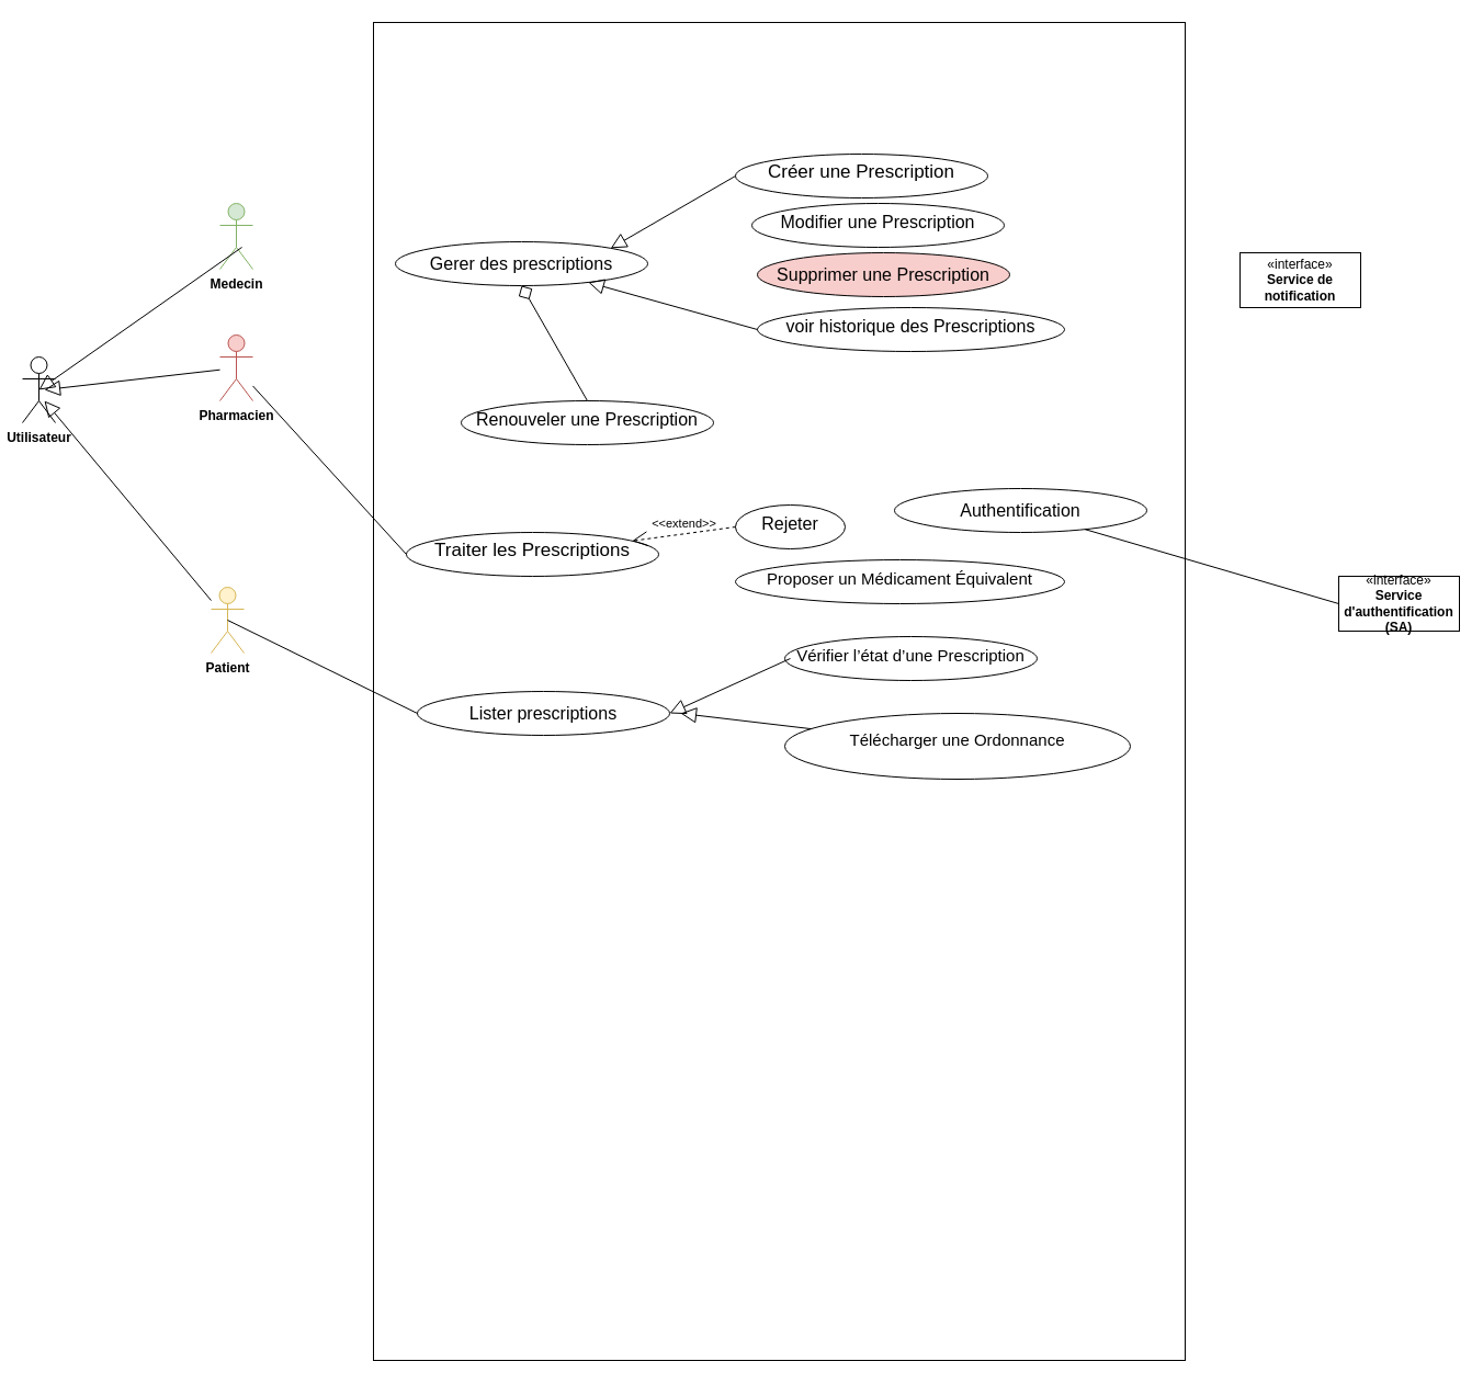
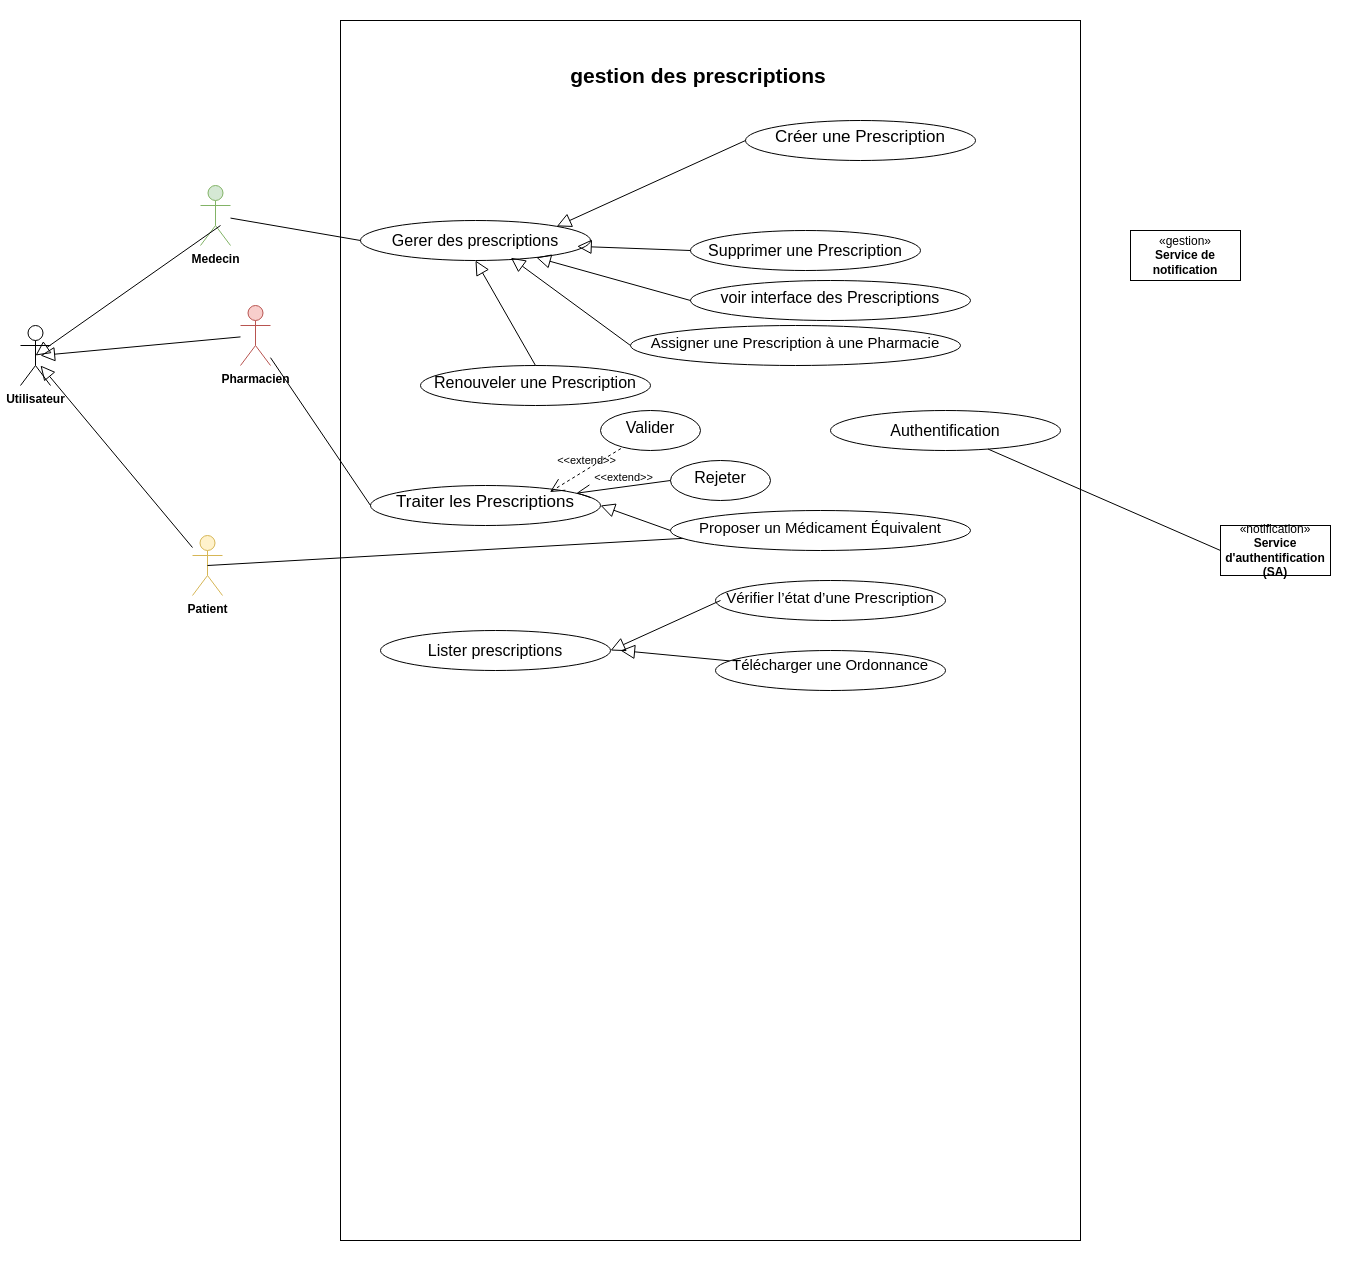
+ <mxCell id="3" value="&lt;b&gt;&lt;font style=&quot;font-size: 21px;&quot;&gt;&amp;nbsp;gestion des prescriptions&lt;/font&gt;&lt;/b&gt;" style="text;html=1;align=center;verticalAlign=middle;whiteSpace=wrap;rounded=0;" vertex="1" parent="1"><mxGeometry x="500" y="60" width="390" height="30" as="geometry" /></mxCell>
- <mxCell id="18" value="&lt;table&gt;&lt;tbody&gt;&lt;tr&gt;&lt;td&gt;&lt;font style=&quot;font-size: 17px;&quot;&gt;Créer une Prescription&lt;/font&gt;&lt;/td&gt;&lt;/tr&gt;&lt;/tbody&gt;&lt;/table&gt;&lt;table&gt;&lt;tbody&gt;&lt;tr&gt;&lt;td&gt;&lt;/td&gt;&lt;/tr&gt;&lt;/tbody&gt;&lt;/table&gt;" style="ellipse;whiteSpace=wrap;html=1;align=center;" vertex="1" parent="1"><mxGeometry x="670" y="140" width="230" height="40" as="geometry" /></mxCell>
+ <mxCell id="18" value="&lt;table&gt;&lt;tbody&gt;&lt;tr&gt;&lt;td&gt;&lt;font style=&quot;font-size: 17px;&quot;&gt;Créer une Prescription&lt;/font&gt;&lt;/td&gt;&lt;/tr&gt;&lt;/tbody&gt;&lt;/table&gt;&lt;table&gt;&lt;tbody&gt;&lt;tr&gt;&lt;td&gt;&lt;/td&gt;&lt;/tr&gt;&lt;/tbody&gt;&lt;/table&gt;" style="ellipse;whiteSpace=wrap;html=1;align=center;" vertex="1" parent="1"><mxGeometry x="745" y="120" width="230" height="40" as="geometry" /></mxCell>
- <mxCell id="17" value="&lt;table&gt;&lt;tbody&gt;&lt;tr&gt;&lt;td&gt;&lt;font style=&quot;font-size: 16px;&quot;&gt;Modifier une Prescription&lt;/font&gt;&lt;/td&gt;&lt;/tr&gt;&lt;/tbody&gt;&lt;/table&gt;&lt;table&gt;&lt;tbody&gt;&lt;tr&gt;&lt;td&gt;&lt;/td&gt;&lt;/tr&gt;&lt;/tbody&gt;&lt;/table&gt;" style="ellipse;whiteSpace=wrap;html=1;align=center;" vertex="1" parent="1"><mxGeometry x="685" y="185" width="230" height="40" as="geometry" /></mxCell>
+ <mxCell id="34" value="" style="edgeStyle=none;html=1;endArrow=none;verticalAlign=bottom;rounded=0;entryX=0;entryY=0.5;entryDx=0;entryDy=0;" edge="1" parent="1" source="4" target="8"><mxGeometry width="160" relative="1" as="geometry"><mxPoint x="620" y="480" as="sourcePoint" /><mxPoint x="780" y="480" as="targetPoint" /></mxGeometry></mxCell>
+ <mxCell id="30" value="" style="edgeStyle=none;html=1;endArrow=block;endFill=0;endSize=12;verticalAlign=bottom;rounded=0;entryX=0.942;entryY=0.646;entryDx=0;entryDy=0;entryPerimeter=0;exitX=0;exitY=0.5;exitDx=0;exitDy=0;" edge="1" parent="1" source="16" target="8"><mxGeometry width="160" relative="1" as="geometry"><mxPoint x="620" y="390" as="sourcePoint" /><mxPoint x="780" y="390" as="targetPoint" /></mxGeometry></mxCell>
- <mxCell id="16" value="&lt;table&gt;&lt;tbody&gt;&lt;tr&gt;&lt;td&gt;&lt;font style=&quot;font-size: 16px;&quot;&gt;Supprimer une Prescription&lt;/font&gt;&lt;/td&gt;&lt;/tr&gt;&lt;/tbody&gt;&lt;/table&gt;&lt;table&gt;&lt;tbody&gt;&lt;tr&gt;&lt;/tr&gt;&lt;/tbody&gt;&lt;/table&gt;" style="ellipse;whiteSpace=wrap;html=1;align=center;fillColor=#f8cecc;" vertex="1" parent="1"><mxGeometry x="690" y="230" width="230" height="40" as="geometry" /></mxCell>
+ <mxCell id="16" value="&lt;table&gt;&lt;tbody&gt;&lt;tr&gt;&lt;td&gt;&lt;font style=&quot;font-size: 16px;&quot;&gt;Supprimer une Prescription&lt;/font&gt;&lt;/td&gt;&lt;/tr&gt;&lt;/tbody&gt;&lt;/table&gt;&lt;table&gt;&lt;tbody&gt;&lt;tr&gt;&lt;/tr&gt;&lt;/tbody&gt;&lt;/table&gt;" style="ellipse;whiteSpace=wrap;html=1;align=center;" vertex="1" parent="1"><mxGeometry x="690" y="230" width="230" height="40" as="geometry" /></mxCell>
- <mxCell id="7" value="«interface»&lt;br&gt;&lt;b&gt;Service de notification&lt;/b&gt;" style="html=1;whiteSpace=wrap;" vertex="1" parent="1"><mxGeometry x="1130" y="230" width="110" height="50" as="geometry" /></mxCell>
+ <mxCell id="7" value="«gestion»&lt;br&gt;&lt;b&gt;Service de notification&lt;/b&gt;" style="html=1;whiteSpace=wrap;" vertex="1" parent="1"><mxGeometry x="1130" y="230" width="110" height="50" as="geometry" /></mxCell>
- <mxCell id="33" value="" style="edgeStyle=none;html=1;endArrow=diamond;endFill=0;endSize=12;verticalAlign=bottom;rounded=0;entryX=0.5;entryY=1;entryDx=0;entryDy=0;exitX=0.5;exitY=0;exitDx=0;exitDy=0;" edge="1" parent="1" source="19" target="8"><mxGeometry width="160" relative="1" as="geometry"><mxPoint x="620" y="410" as="sourcePoint" /><mxPoint x="780" y="410" as="targetPoint" /></mxGeometry></mxCell>
+ <mxCell id="33" value="" style="edgeStyle=none;html=1;endArrow=block;endFill=0;endSize=12;verticalAlign=bottom;rounded=0;entryX=0.5;entryY=1;entryDx=0;entryDy=0;exitX=0.5;exitY=0;exitDx=0;exitDy=0;" edge="1" parent="1" source="19" target="8"><mxGeometry width="160" relative="1" as="geometry"><mxPoint x="620" y="410" as="sourcePoint" /><mxPoint x="780" y="410" as="targetPoint" /></mxGeometry></mxCell>
- <mxCell id="28" value="&lt;table&gt;&lt;tbody&gt;&lt;tr&gt;&lt;td&gt;&lt;table&gt;&lt;tbody&gt;&lt;tr&gt;&lt;td&gt;&lt;font style=&quot;font-size: 16px;&quot;&gt;voir historique des Prescriptions&lt;/font&gt;&lt;/td&gt;&lt;/tr&gt;&lt;/tbody&gt;&lt;/table&gt;&lt;table&gt;&lt;tbody&gt;&lt;tr&gt;&lt;td&gt;&lt;/td&gt;&lt;/tr&gt;&lt;/tbody&gt;&lt;/table&gt;&lt;table&gt;&lt;tbody&gt;&lt;tr&gt;&lt;/tr&gt;&lt;/tbody&gt;&lt;/table&gt;&lt;/td&gt;&lt;/tr&gt;&lt;/tbody&gt;&lt;/table&gt;" style="ellipse;whiteSpace=wrap;html=1;align=center;" vertex="1" parent="1"><mxGeometry x="690" y="280" width="280" height="40" as="geometry" /></mxCell>
+ <mxCell id="28" value="&lt;table&gt;&lt;tbody&gt;&lt;tr&gt;&lt;td&gt;&lt;table&gt;&lt;tbody&gt;&lt;tr&gt;&lt;td&gt;&lt;font style=&quot;font-size: 16px;&quot;&gt;voir interface des Prescriptions&lt;/font&gt;&lt;/td&gt;&lt;/tr&gt;&lt;/tbody&gt;&lt;/table&gt;&lt;table&gt;&lt;tbody&gt;&lt;tr&gt;&lt;td&gt;&lt;/td&gt;&lt;/tr&gt;&lt;/tbody&gt;&lt;/table&gt;&lt;table&gt;&lt;tbody&gt;&lt;tr&gt;&lt;/tr&gt;&lt;/tbody&gt;&lt;/table&gt;&lt;/td&gt;&lt;/tr&gt;&lt;/tbody&gt;&lt;/table&gt;" style="ellipse;whiteSpace=wrap;html=1;align=center;" vertex="1" parent="1"><mxGeometry x="690" y="280" width="280" height="40" as="geometry" /></mxCell>
+ <mxCell id="32" value="" style="edgeStyle=none;html=1;endArrow=block;endFill=0;endSize=12;verticalAlign=bottom;rounded=0;entryX=0.654;entryY=0.932;entryDx=0;entryDy=0;entryPerimeter=0;exitX=0;exitY=0.5;exitDx=0;exitDy=0;" edge="1" parent="1" source="20" target="8"><mxGeometry width="160" relative="1" as="geometry"><mxPoint x="620" y="410" as="sourcePoint" /><mxPoint x="780" y="410" as="targetPoint" /></mxGeometry></mxCell>
- <mxCell id="5" value="&lt;b&gt;Pharmacien&lt;/b&gt;" style="shape=umlActor;verticalLabelPosition=bottom;verticalAlign=top;html=1;outlineConnect=0;fillColor=#f8cecc;strokeColor=#b85450;" vertex="1" parent="1"><mxGeometry x="200" y="305" width="30" height="60" as="geometry" /></mxCell>
+ <mxCell id="5" value="&lt;b&gt;Pharmacien&lt;/b&gt;" style="shape=umlActor;verticalLabelPosition=bottom;verticalAlign=top;html=1;outlineConnect=0;fillColor=#f8cecc;strokeColor=#b85450;" vertex="1" parent="1"><mxGeometry x="240" y="305" width="30" height="60" as="geometry" /></mxCell>
+ <mxCell id="20" value="&lt;table&gt;&lt;tbody&gt;&lt;tr&gt;&lt;td&gt;&lt;font style=&quot;font-size: 15px;&quot;&gt;Assigner une Prescription à une Pharmacie&lt;/font&gt;&lt;/td&gt;&lt;/tr&gt;&lt;/tbody&gt;&lt;/table&gt;&lt;table&gt;&lt;tbody&gt;&lt;tr&gt;&lt;td&gt;&lt;/td&gt;&lt;/tr&gt;&lt;/tbody&gt;&lt;/table&gt;" style="ellipse;whiteSpace=wrap;html=1;align=center;" vertex="1" parent="1"><mxGeometry x="630" y="325" width="330" height="40" as="geometry" /></mxCell>
+ <mxCell id="22" value="&lt;table&gt;&lt;tbody&gt;&lt;tr&gt;&lt;td&gt;&lt;table&gt;&lt;tbody&gt;&lt;tr&gt;&lt;td&gt;&lt;font style=&quot;font-size: 16px;&quot;&gt;Valider&lt;/font&gt;&lt;/td&gt;&lt;/tr&gt;&lt;/tbody&gt;&lt;/table&gt;&lt;table&gt;&lt;tbody&gt;&lt;tr&gt;&lt;td&gt;&lt;/td&gt;&lt;/tr&gt;&lt;/tbody&gt;&lt;/table&gt;&lt;table&gt;&lt;tbody&gt;&lt;tr&gt;&lt;/tr&gt;&lt;/tbody&gt;&lt;/table&gt;&lt;/td&gt;&lt;/tr&gt;&lt;/tbody&gt;&lt;/table&gt;" style="ellipse;whiteSpace=wrap;html=1;align=center;" vertex="1" parent="1"><mxGeometry x="600" y="410" width="100" height="40" as="geometry" /></mxCell>
- <mxCell id="9" value="&lt;span style=&quot;font-size: 16px;&quot;&gt;Authentification&lt;/span&gt;" style="ellipse;whiteSpace=wrap;html=1;align=center;" vertex="1" parent="1"><mxGeometry x="815" y="445" width="230" height="40" as="geometry" /></mxCell>
+ <mxCell id="9" value="&lt;span style=&quot;font-size: 16px;&quot;&gt;Authentification&lt;/span&gt;" style="ellipse;whiteSpace=wrap;html=1;align=center;" vertex="1" parent="1"><mxGeometry x="830" y="410" width="230" height="40" as="geometry" /></mxCell>
+ <mxCell id="37" value="&amp;lt;&amp;lt;extend&amp;gt;&amp;gt;" style="edgeStyle=none;html=1;startArrow=open;endArrow=none;startSize=12;verticalAlign=bottom;dashed=1;labelBackgroundColor=none;rounded=0;exitX=0.78;exitY=0.164;exitDx=0;exitDy=0;exitPerimeter=0;" edge="1" parent="1" source="23" target="22"><mxGeometry width="160" relative="1" as="geometry"><mxPoint x="620" y="520" as="sourcePoint" /><mxPoint x="780" y="520" as="targetPoint" /></mxGeometry></mxCell>
- <mxCell id="38" value="&amp;lt;&amp;lt;extend&amp;gt;&amp;gt;" style="edgeStyle=none;html=1;startArrow=open;endArrow=none;startSize=12;verticalAlign=bottom;dashed=1;labelBackgroundColor=none;rounded=0;entryX=0;entryY=0.5;entryDx=0;entryDy=0;" edge="1" parent="1" source="23" target="26"><mxGeometry width="160" relative="1" as="geometry"><mxPoint x="620" y="520" as="sourcePoint" /><mxPoint x="780" y="520" as="targetPoint" /></mxGeometry></mxCell>
+ <mxCell id="38" value="&amp;lt;&amp;lt;extend&amp;gt;&amp;gt;" style="edgeStyle=none;html=1;startArrow=open;endArrow=none;startSize=12;verticalAlign=bottom;dashed=0;labelBackgroundColor=none;rounded=0;entryX=0;entryY=0.5;entryDx=0;entryDy=0;" edge="1" parent="1" source="23" target="26"><mxGeometry width="160" relative="1" as="geometry"><mxPoint x="620" y="520" as="sourcePoint" /><mxPoint x="780" y="520" as="targetPoint" /></mxGeometry></mxCell>
+ <mxCell id="39" value="" style="edgeStyle=none;html=1;endArrow=block;endFill=0;endSize=12;verticalAlign=bottom;rounded=0;entryX=1;entryY=0.5;entryDx=0;entryDy=0;exitX=0;exitY=0.5;exitDx=0;exitDy=0;" edge="1" parent="1" source="24" target="23"><mxGeometry width="160" relative="1" as="geometry"><mxPoint x="620" y="650" as="sourcePoint" /><mxPoint x="780" y="650" as="targetPoint" /></mxGeometry></mxCell>
- <mxCell id="10" value="«interface»&lt;br&gt;&lt;b&gt;Service d'authentification (SA)&lt;/b&gt;" style="html=1;whiteSpace=wrap;" vertex="1" parent="1"><mxGeometry x="1220" y="525" width="110" height="50" as="geometry" /></mxCell>
+ <mxCell id="10" value="«notification»&lt;br&gt;&lt;b&gt;Service d'authentification (SA)&lt;/b&gt;" style="html=1;whiteSpace=wrap;" vertex="1" parent="1"><mxGeometry x="1220" y="525" width="110" height="50" as="geometry" /></mxCell>
- <mxCell id="35" value="" style="edgeStyle=none;html=1;endArrow=none;verticalAlign=bottom;rounded=0;entryX=0;entryY=0.5;entryDx=0;entryDy=0;exitX=0.5;exitY=0.5;exitDx=0;exitDy=0;exitPerimeter=0;" edge="1" parent="1" source="6" target="21"><mxGeometry width="160" relative="1" as="geometry"><mxPoint x="220" y="340" as="sourcePoint" /><mxPoint x="380" y="340" as="targetPoint" /></mxGeometry></mxCell>
+ <mxCell id="35" value="" style="edgeStyle=none;html=1;endArrow=none;verticalAlign=bottom;rounded=0;exitX=0.5;exitY=0.5;exitDx=0;exitDy=0;exitPerimeter=0;" edge="1" parent="1" source="6" target="24"><mxGeometry width="160" relative="1" as="geometry"><mxPoint x="220" y="340" as="sourcePoint" /><mxPoint x="380" y="340" as="targetPoint" /></mxGeometry></mxCell>
- <mxCell id="27" value="&lt;table&gt;&lt;tbody&gt;&lt;tr&gt;&lt;td&gt;&lt;table&gt;&lt;tbody&gt;&lt;tr&gt;&lt;td&gt;&lt;table&gt;&lt;tbody&gt;&lt;tr&gt;&lt;td&gt;&lt;font style=&quot;font-size: 15px;&quot;&gt;Télécharger une Ordonnance&lt;/font&gt;&lt;/td&gt;&lt;/tr&gt;&lt;/tbody&gt;&lt;/table&gt;&lt;table&gt;&lt;tbody&gt;&lt;tr&gt;&lt;td&gt;&lt;/td&gt;&lt;/tr&gt;&lt;/tbody&gt;&lt;/table&gt;&lt;/td&gt;&lt;/tr&gt;&lt;/tbody&gt;&lt;/table&gt;&lt;table&gt;&lt;tbody&gt;&lt;tr&gt;&lt;td&gt;&lt;/td&gt;&lt;/tr&gt;&lt;/tbody&gt;&lt;/table&gt;&lt;table&gt;&lt;tbody&gt;&lt;tr&gt;&lt;/tr&gt;&lt;/tbody&gt;&lt;/table&gt;&lt;/td&gt;&lt;/tr&gt;&lt;/tbody&gt;&lt;/table&gt;" style="ellipse;whiteSpace=wrap;html=1;align=center;" vertex="1" parent="1"><mxGeometry x="715" y="650" width="315" height="60" as="geometry" /></mxCell>
+ <mxCell id="27" value="&lt;table&gt;&lt;tbody&gt;&lt;tr&gt;&lt;td&gt;&lt;table&gt;&lt;tbody&gt;&lt;tr&gt;&lt;td&gt;&lt;table&gt;&lt;tbody&gt;&lt;tr&gt;&lt;td&gt;&lt;font style=&quot;font-size: 15px;&quot;&gt;Télécharger une Ordonnance&lt;/font&gt;&lt;/td&gt;&lt;/tr&gt;&lt;/tbody&gt;&lt;/table&gt;&lt;table&gt;&lt;tbody&gt;&lt;tr&gt;&lt;td&gt;&lt;/td&gt;&lt;/tr&gt;&lt;/tbody&gt;&lt;/table&gt;&lt;/td&gt;&lt;/tr&gt;&lt;/tbody&gt;&lt;/table&gt;&lt;table&gt;&lt;tbody&gt;&lt;tr&gt;&lt;td&gt;&lt;/td&gt;&lt;/tr&gt;&lt;/tbody&gt;&lt;/table&gt;&lt;table&gt;&lt;tbody&gt;&lt;tr&gt;&lt;/tr&gt;&lt;/tbody&gt;&lt;/table&gt;&lt;/td&gt;&lt;/tr&gt;&lt;/tbody&gt;&lt;/table&gt;" style="ellipse;whiteSpace=wrap;html=1;align=center;" vertex="1" parent="1"><mxGeometry x="715" y="650" width="230" height="40" as="geometry" /></mxCell>
